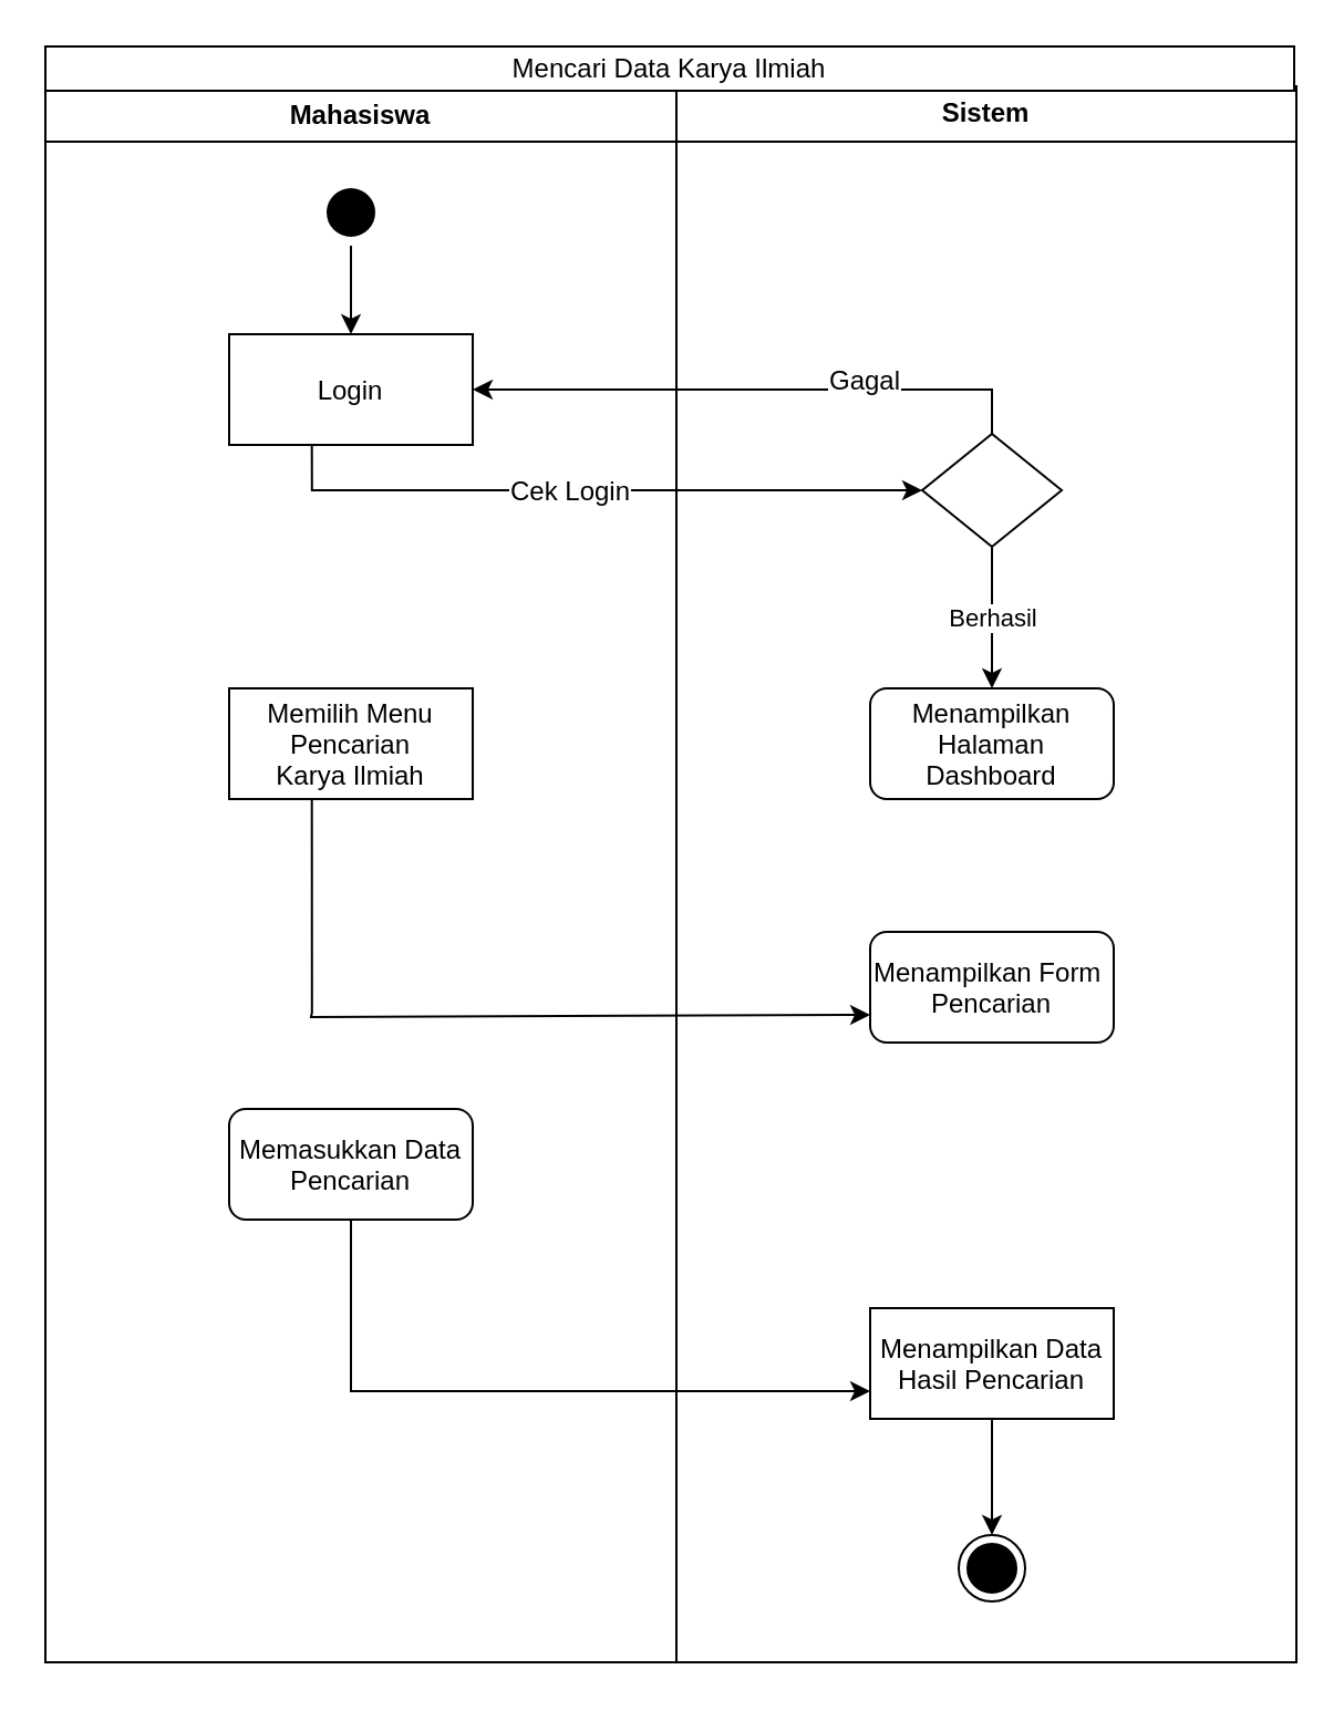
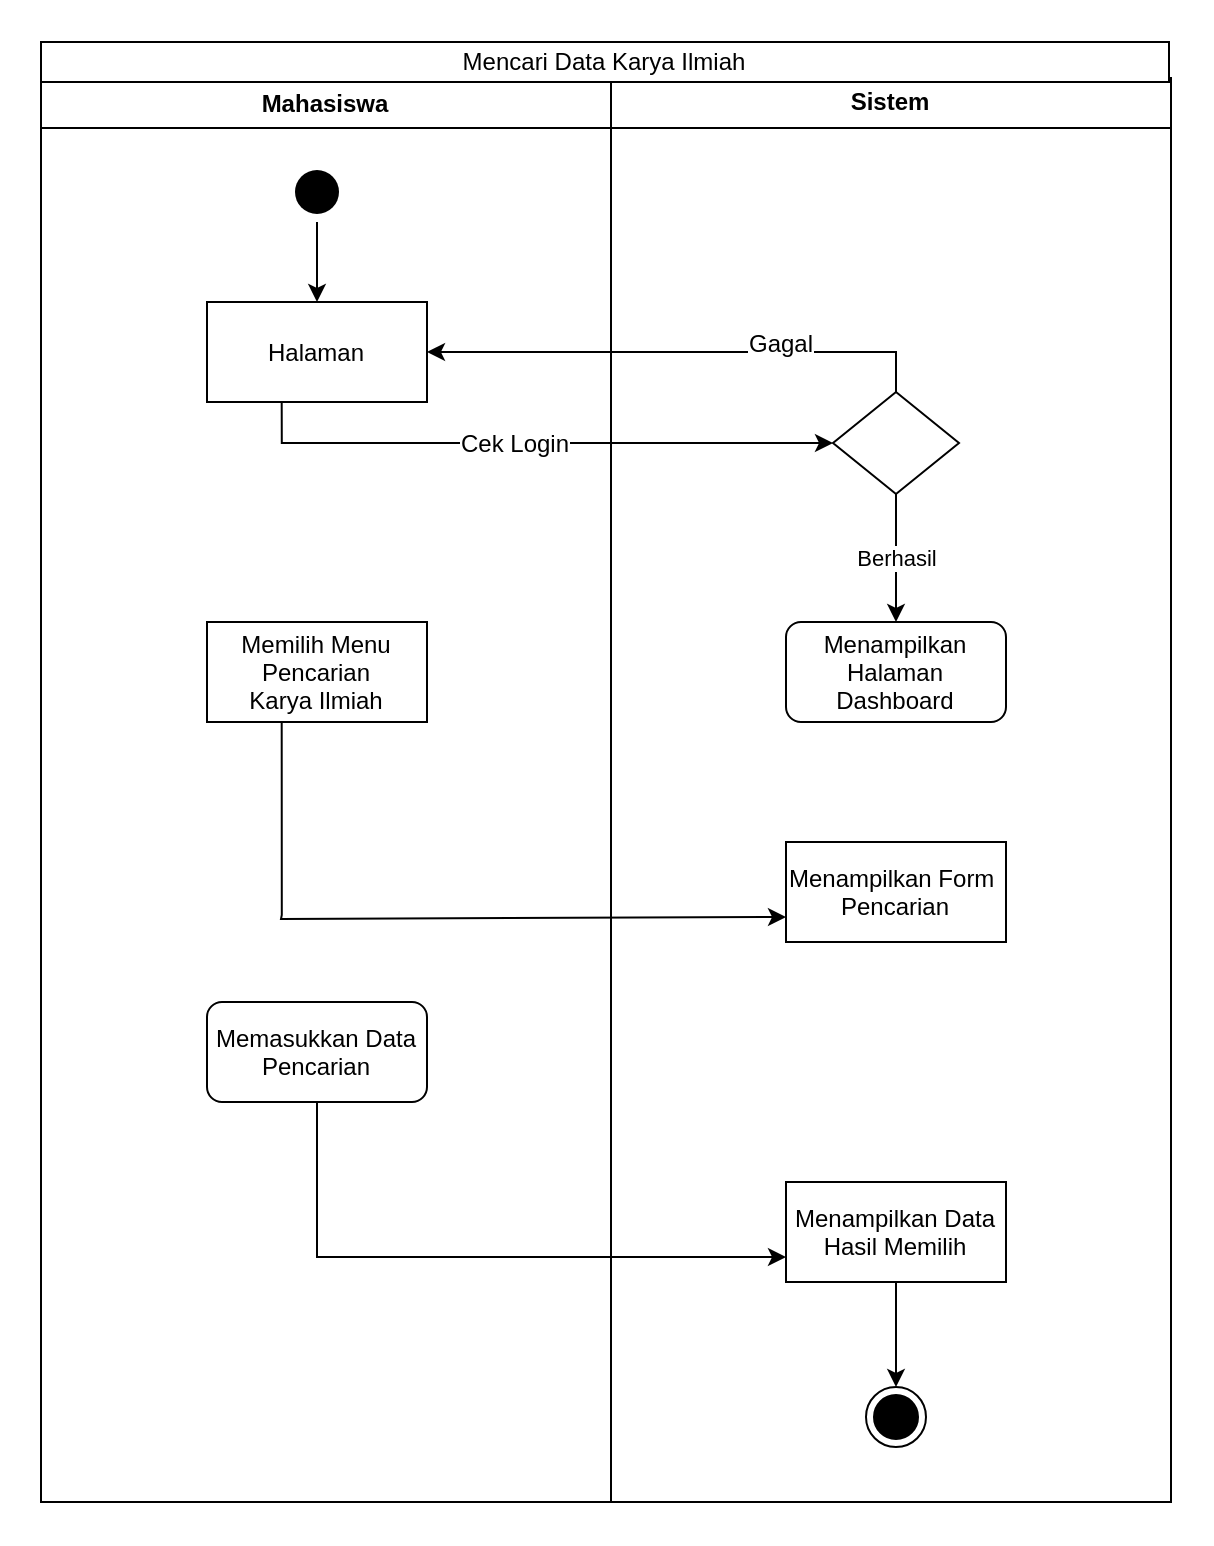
- <mxCell id="5" value="Login" style="" parent="2" vertex="1"><mxGeometry x="83" y="110" width="110" height="50" as="geometry" /></mxCell>
+ <mxCell id="5" value="Halaman" style="" parent="2" vertex="1"><mxGeometry x="83" y="110" width="110" height="50" as="geometry" /></mxCell>
- <mxCell id="12" value="Menampilkan Form &#10;Pencarian" style="rounded=1;" vertex="1" parent="8"><mxGeometry x="87.5" y="382" width="110" height="50" as="geometry" /></mxCell>
+ <mxCell id="12" value="Menampilkan Form &#10;Pencarian" style="" vertex="1" parent="8"><mxGeometry x="87.5" y="382" width="110" height="50" as="geometry" /></mxCell>
- <mxCell id="14" value="Menampilkan Data&#10;Hasil Pencarian" style="" vertex="1" parent="8"><mxGeometry x="87.5" y="552" width="110" height="50" as="geometry" /></mxCell>
+ <mxCell id="14" value="Menampilkan Data&#10;Hasil Memilih" style="" vertex="1" parent="8"><mxGeometry x="87.5" y="552" width="110" height="50" as="geometry" /></mxCell>
